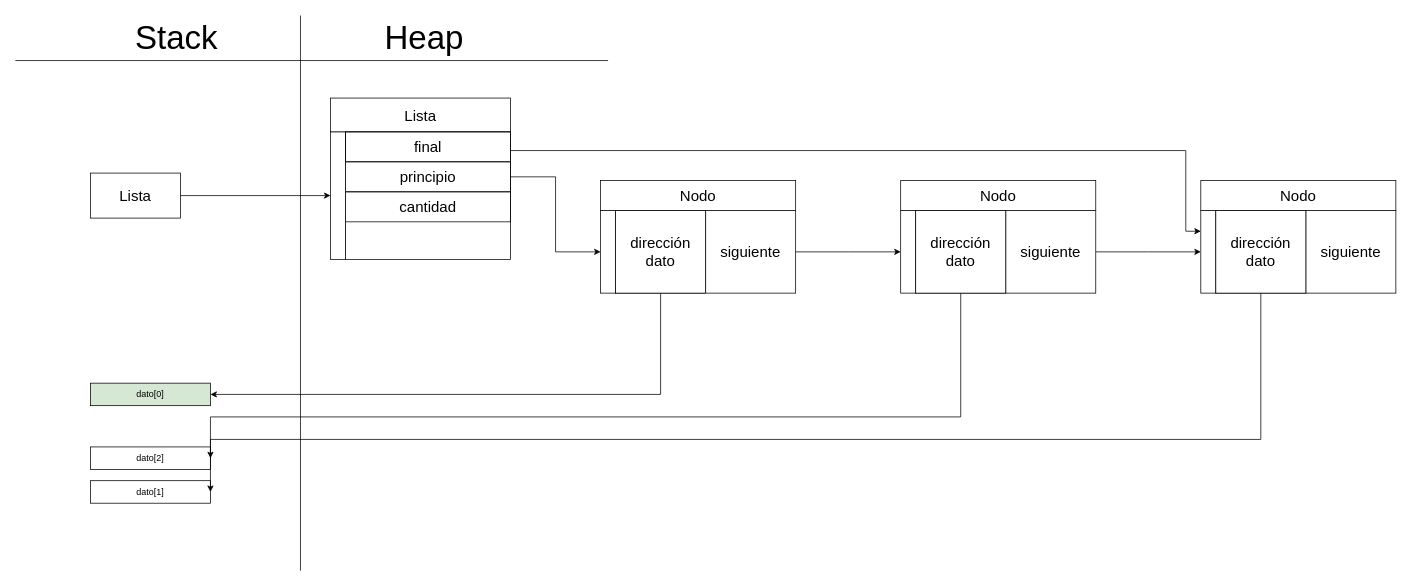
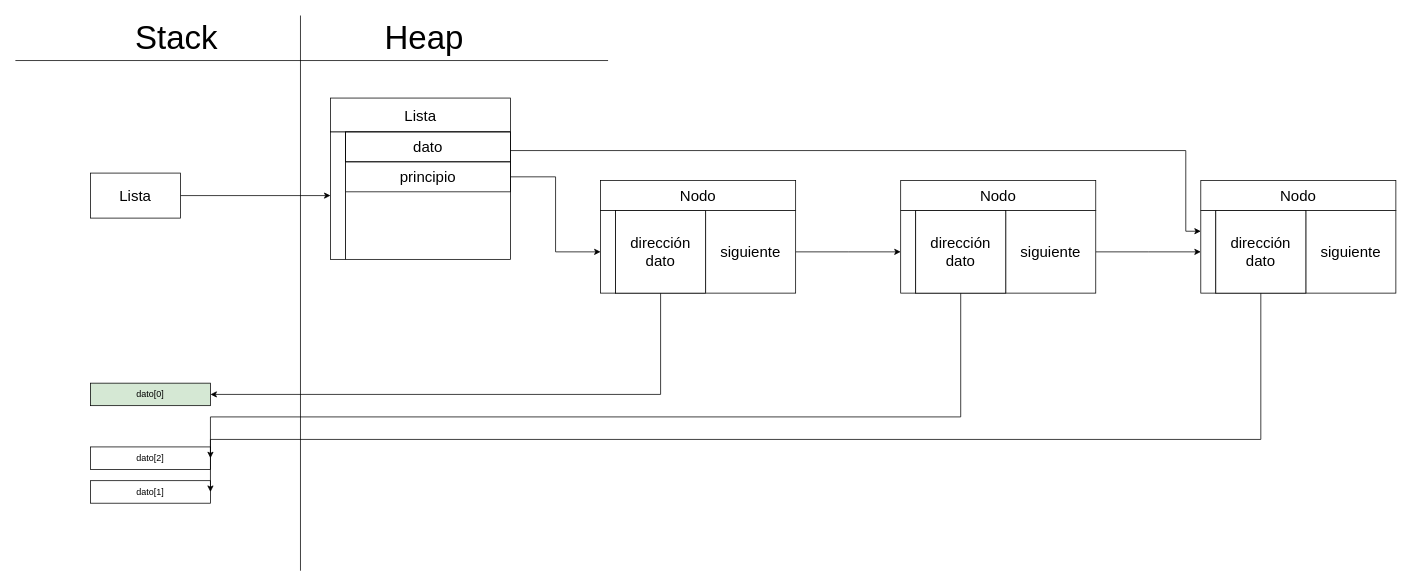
- <mxCell id="24" value="&lt;span style=&quot;font-size: 20px;&quot;&gt;final&lt;/span&gt;" style="text;html=1;align=center;verticalAlign=middle;whiteSpace=wrap;rounded=0;strokeColor=default;" vertex="1" parent="1"><mxGeometry x="460" y="175" width="220" height="40" as="geometry" /></mxCell>
+ <mxCell id="24" value="&lt;span style=&quot;font-size: 20px;&quot;&gt;dato&lt;/span&gt;" style="text;html=1;align=center;verticalAlign=middle;whiteSpace=wrap;rounded=0;strokeColor=default;" vertex="1" parent="1"><mxGeometry x="460" y="175" width="220" height="40" as="geometry" /></mxCell>
- <mxCell id="11" value="&lt;span style=&quot;font-size: 20px;&quot;&gt;cantidad&lt;/span&gt;" style="text;html=1;align=center;verticalAlign=middle;whiteSpace=wrap;rounded=0;strokeColor=default;" parent="1" vertex="1"><mxGeometry x="460" y="255" width="220" height="40" as="geometry" /></mxCell>
